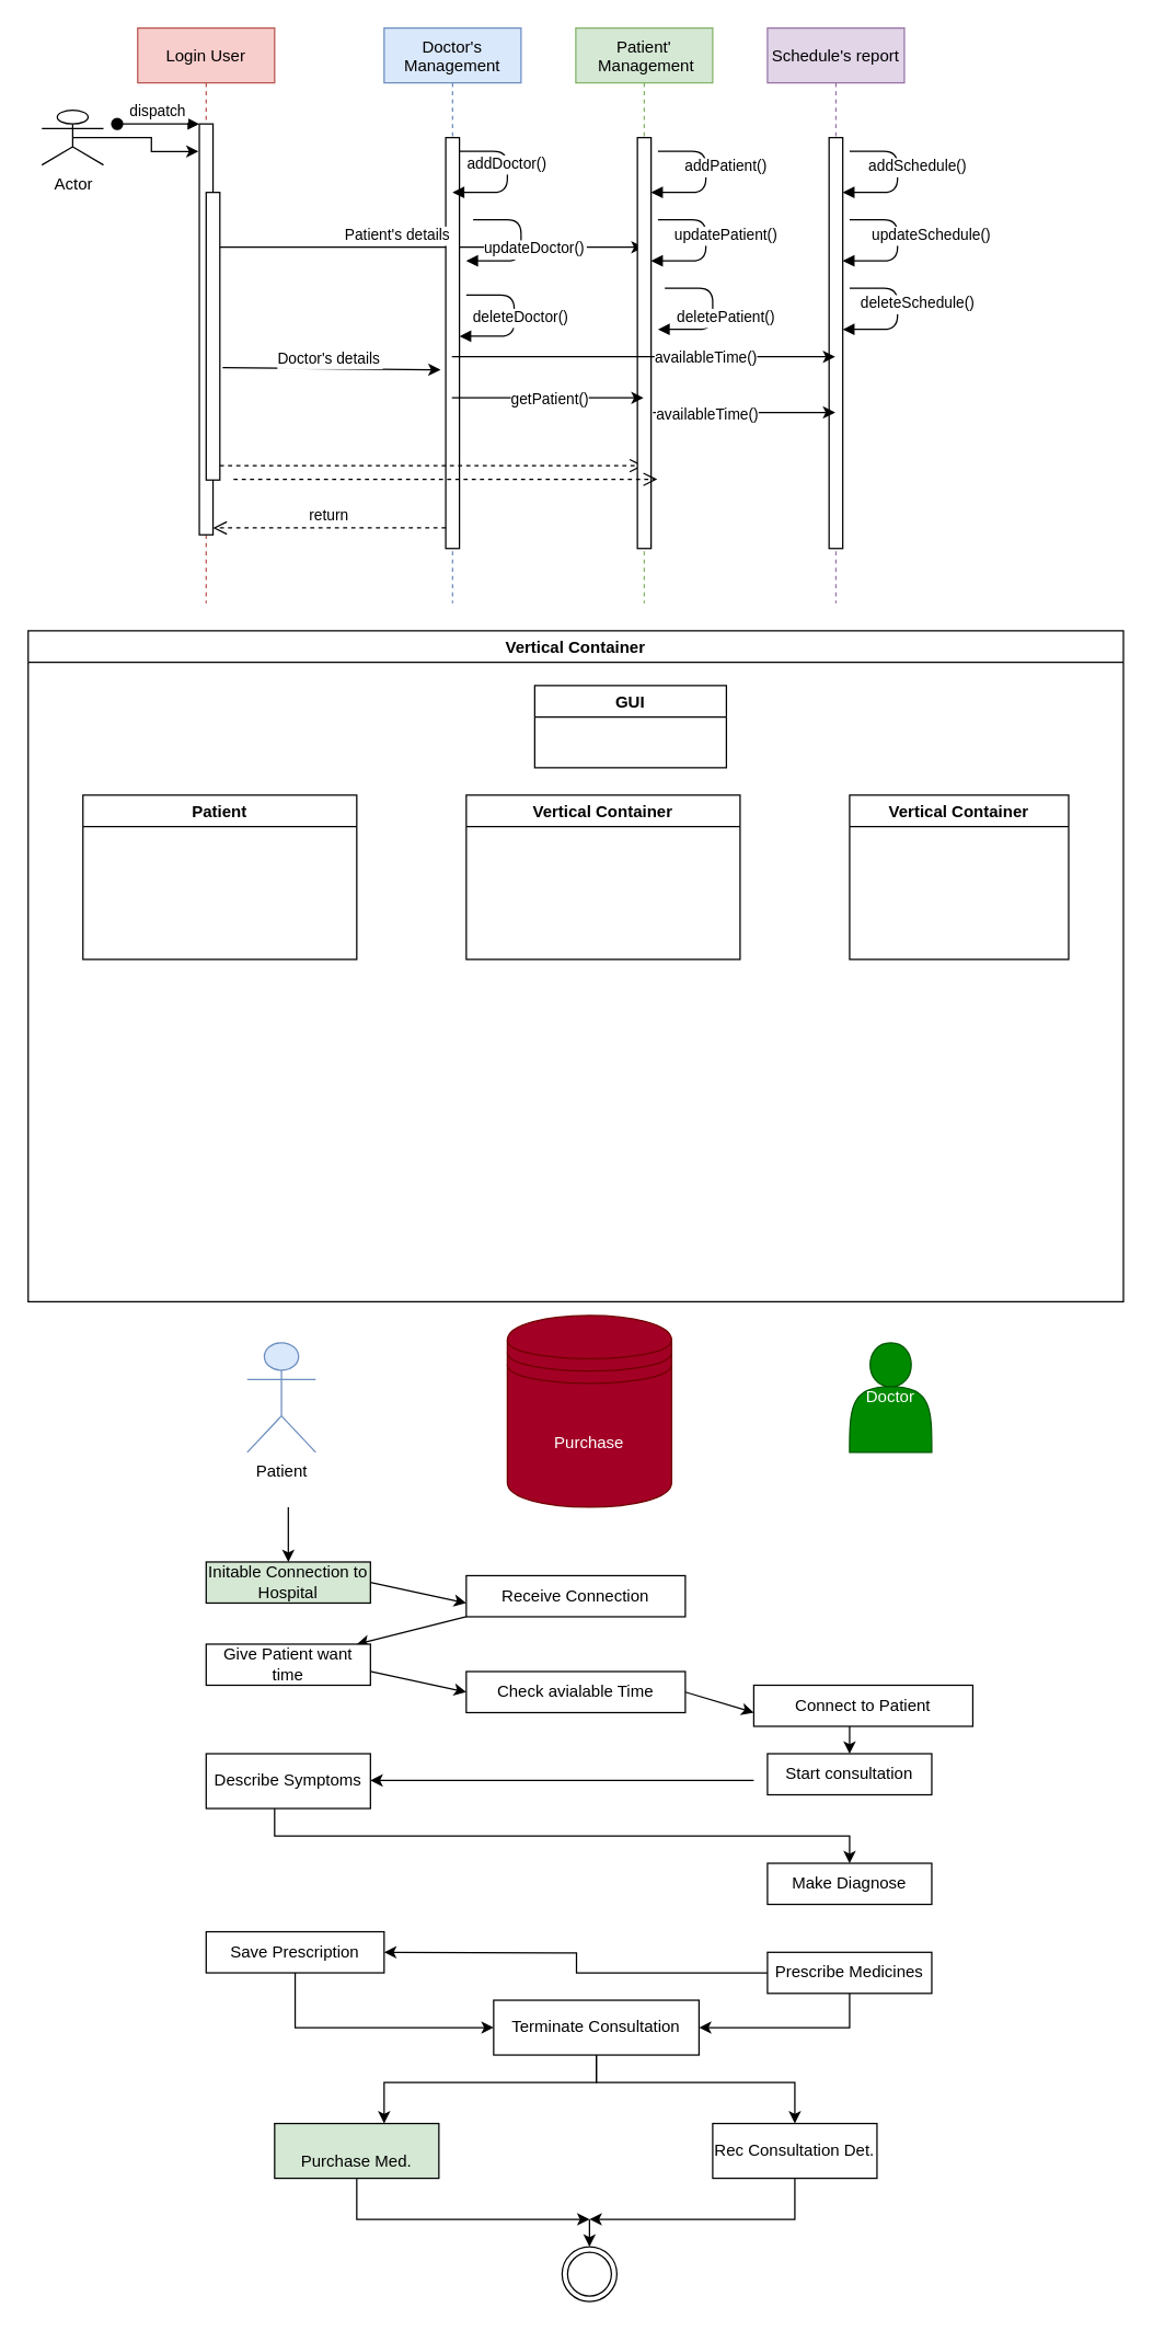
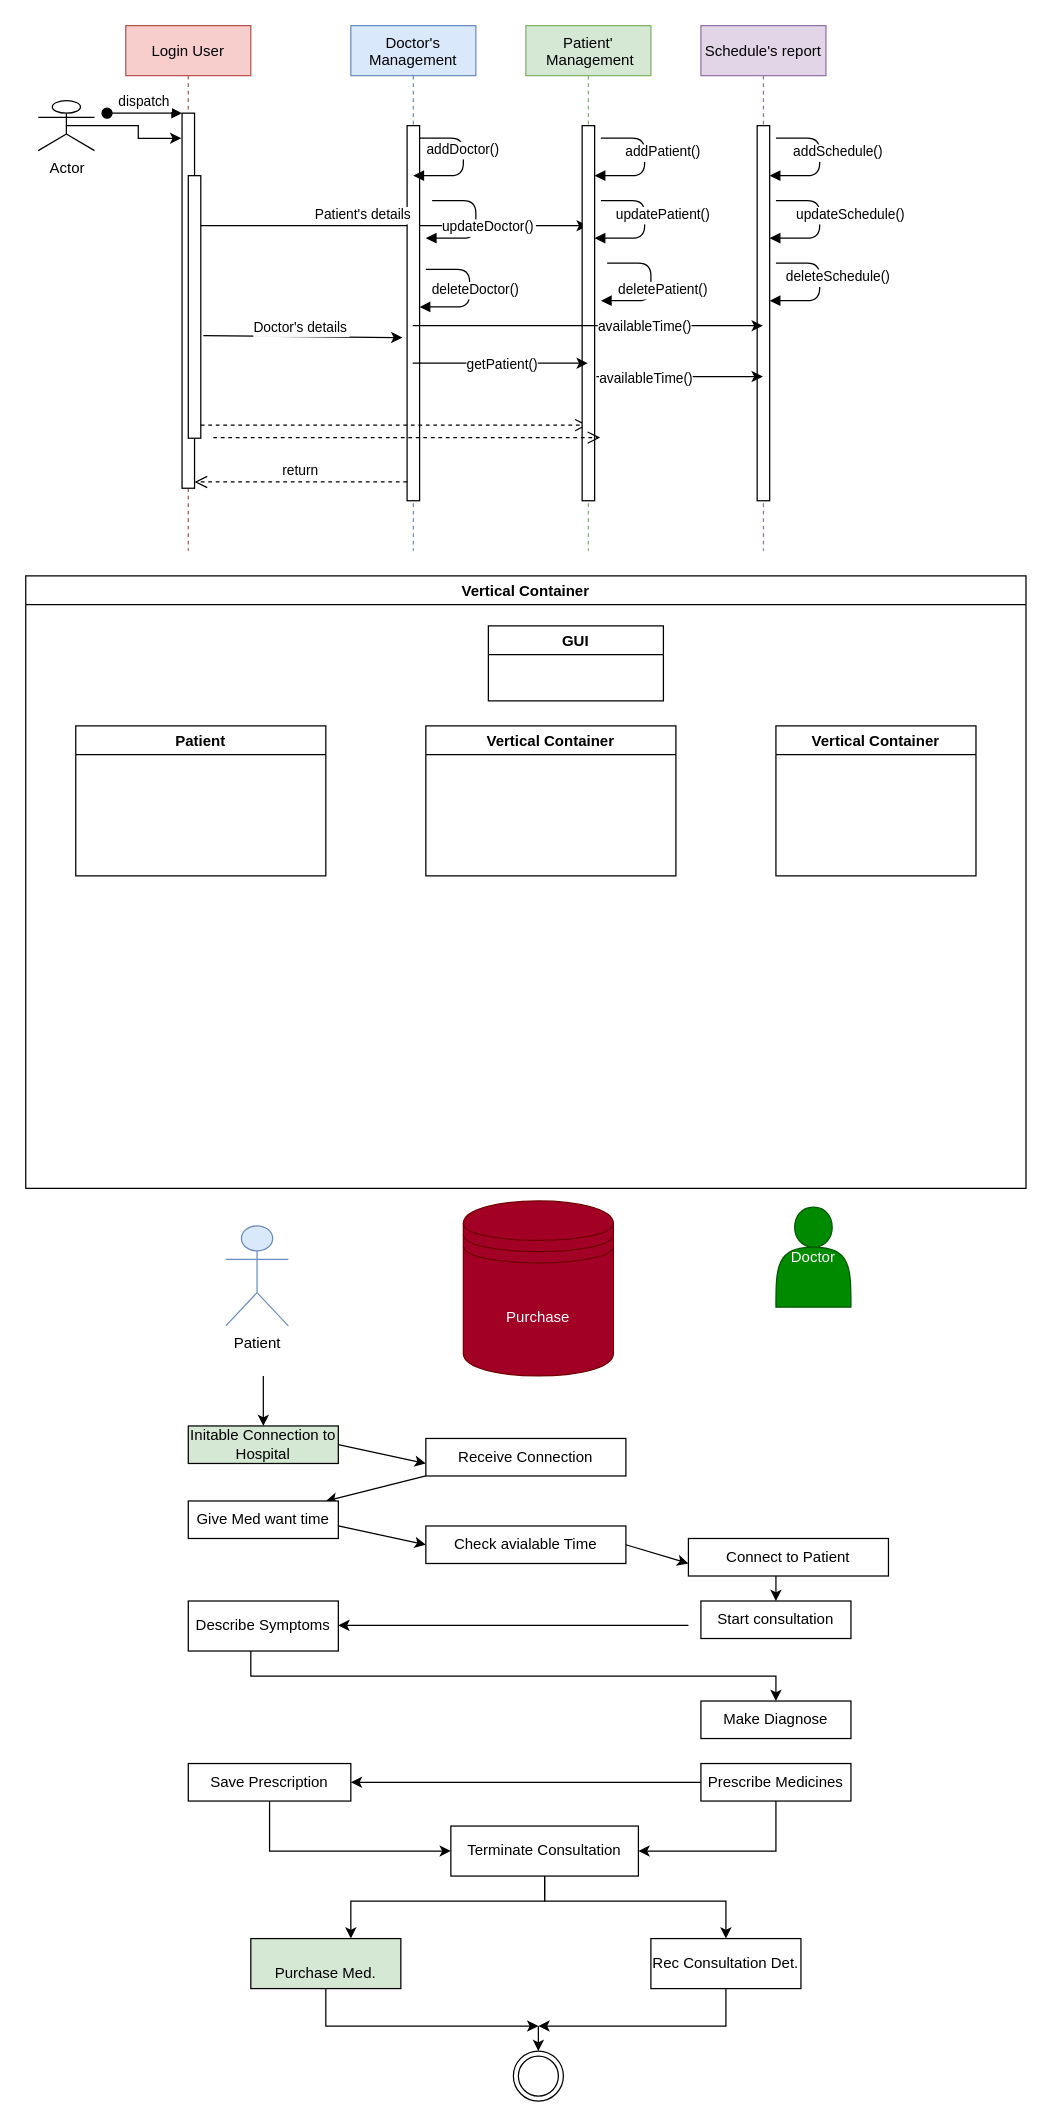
- <mxCell id="40" value="Doctor" style="shape=actor;whiteSpace=wrap;html=1;fillColor=#008a00;strokeColor=#005700;fontColor=#ffffff;" vertex="1" parent="1"><mxGeometry x="620" y="980" width="60" height="80" as="geometry" /></mxCell>
+ <mxCell id="40" value="Doctor" style="shape=actor;whiteSpace=wrap;html=1;fillColor=#008a00;strokeColor=#005700;fontColor=#ffffff;" vertex="1" parent="1"><mxGeometry x="620" y="965" width="60" height="80" as="geometry" /></mxCell>
- <mxCell id="47" value="Give Patient want time" style="rounded=0;whiteSpace=wrap;html=1;" vertex="1" parent="1"><mxGeometry x="150" y="1200" width="120" height="30" as="geometry" /></mxCell>
+ <mxCell id="47" value="Give Med want time" style="rounded=0;whiteSpace=wrap;html=1;" vertex="1" parent="1"><mxGeometry x="150" y="1200" width="120" height="30" as="geometry" /></mxCell>
- <mxCell id="60" value="Prescribe Medicines" style="rounded=0;whiteSpace=wrap;html=1;" vertex="1" parent="1"><mxGeometry x="560" y="1425" width="120" height="30" as="geometry" /></mxCell>
+ <mxCell id="60" value="Prescribe Medicines" style="rounded=0;whiteSpace=wrap;html=1;" vertex="1" parent="1"><mxGeometry x="560" y="1410" width="120" height="30" as="geometry" /></mxCell>
